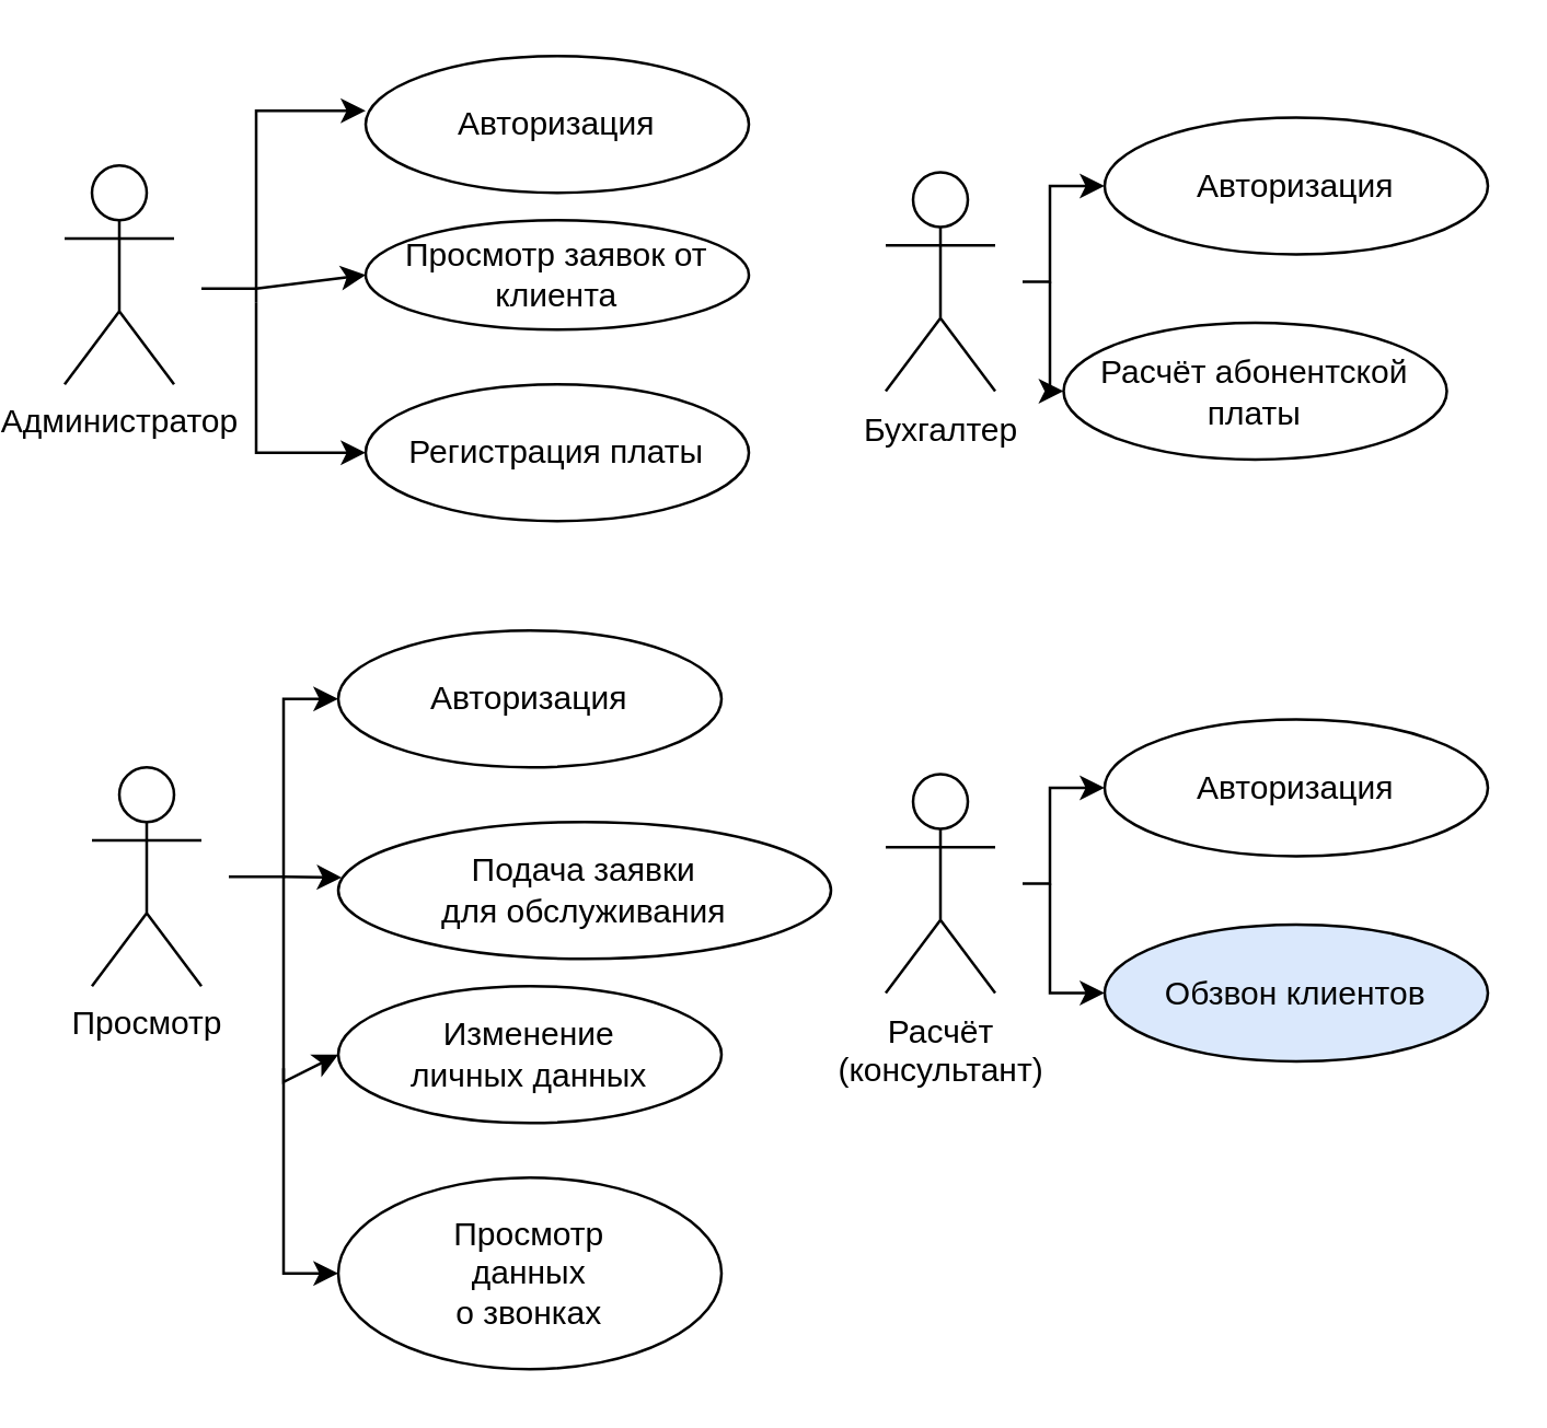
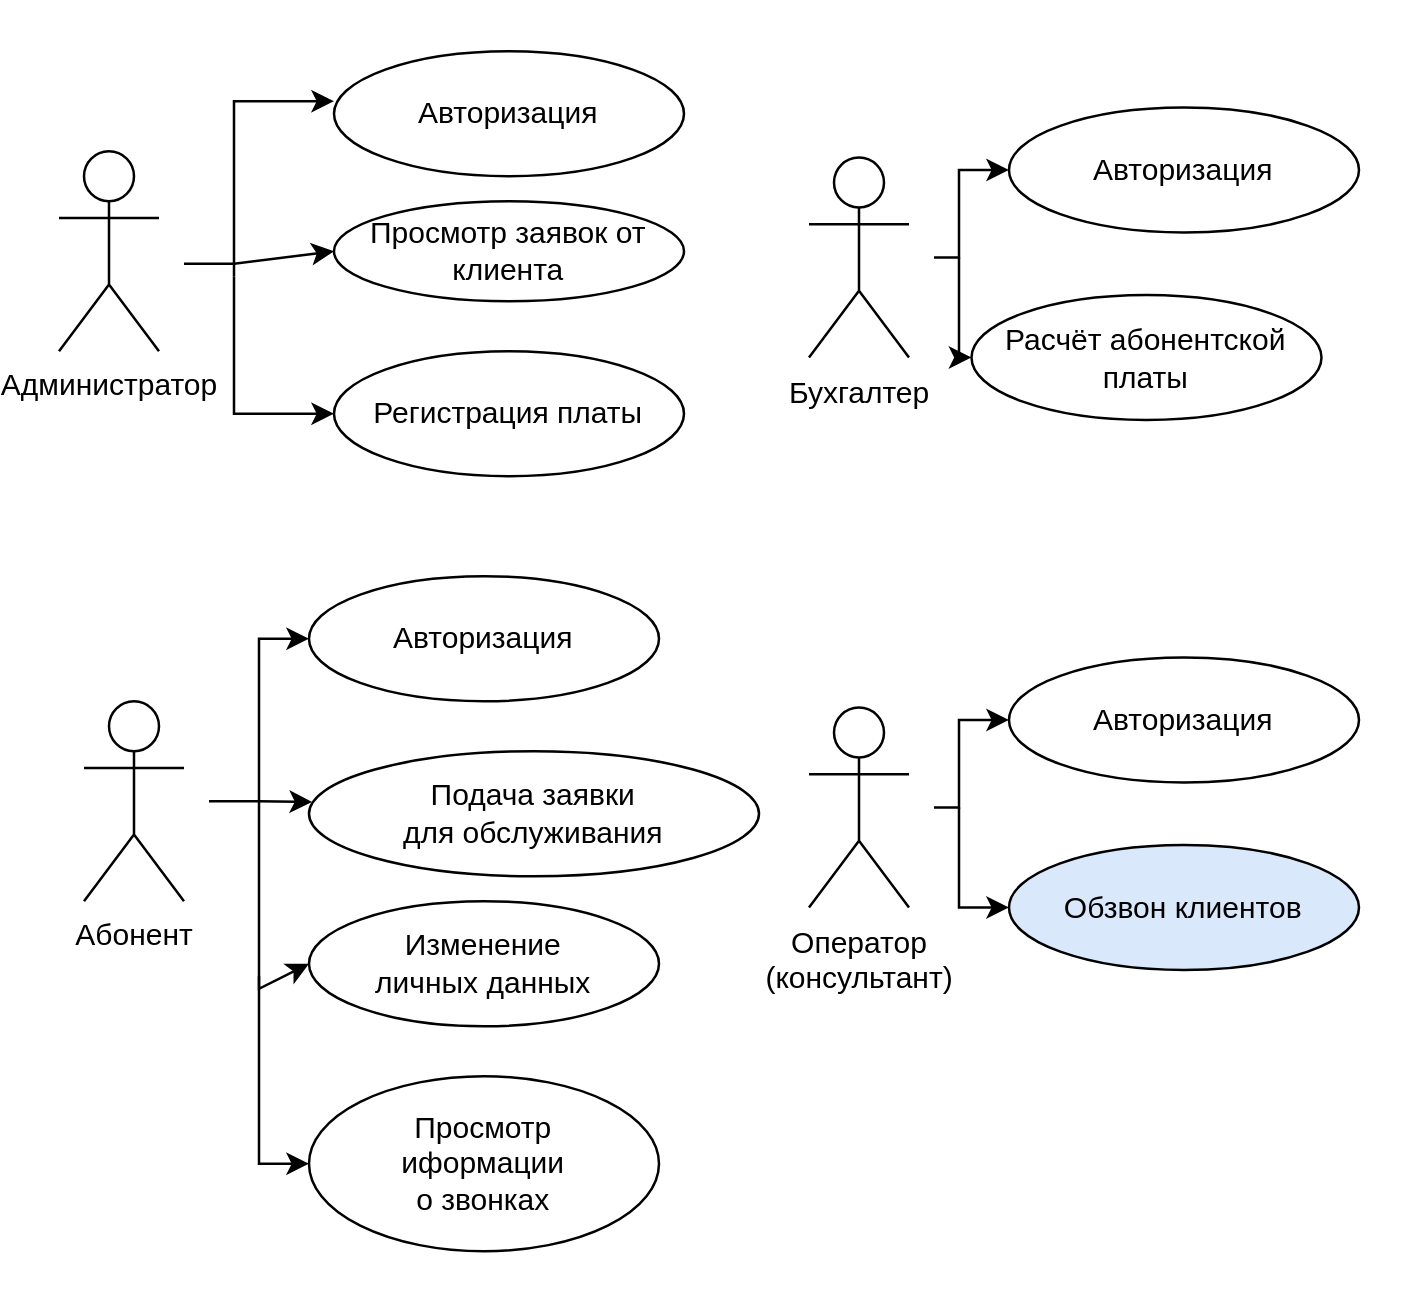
- <mxCell id="3" value="Просмотр" style="shape=umlActor;verticalLabelPosition=bottom;verticalAlign=top;html=1;outlineConnect=0;" parent="1" vertex="1"><mxGeometry x="30" y="280" width="40" height="80" as="geometry" /></mxCell>
+ <mxCell id="3" value="Абонент" style="shape=umlActor;verticalLabelPosition=bottom;verticalAlign=top;html=1;outlineConnect=0;" parent="1" vertex="1"><mxGeometry x="30" y="280" width="40" height="80" as="geometry" /></mxCell>
- <mxCell id="24" value="Расчёт&lt;br&gt;(консультант)" style="shape=umlActor;verticalLabelPosition=bottom;verticalAlign=top;html=1;outlineConnect=0;" parent="1" vertex="1"><mxGeometry x="320" y="282.5" width="40" height="80" as="geometry" /></mxCell>
+ <mxCell id="24" value="Оператор&lt;br&gt;(консультант)" style="shape=umlActor;verticalLabelPosition=bottom;verticalAlign=top;html=1;outlineConnect=0;" parent="1" vertex="1"><mxGeometry x="320" y="282.5" width="40" height="80" as="geometry" /></mxCell>
- <mxCell id="22" value="Просмотр&lt;br&gt;данных&lt;br&gt;о звонках" style="ellipse;whiteSpace=wrap;html=1;" parent="1" vertex="1"><mxGeometry x="120" y="430" width="140" height="70" as="geometry" /></mxCell>
+ <mxCell id="22" value="Просмотр&lt;br&gt;иформации&lt;br&gt;о звонках" style="ellipse;whiteSpace=wrap;html=1;" parent="1" vertex="1"><mxGeometry x="120" y="430" width="140" height="70" as="geometry" /></mxCell>
